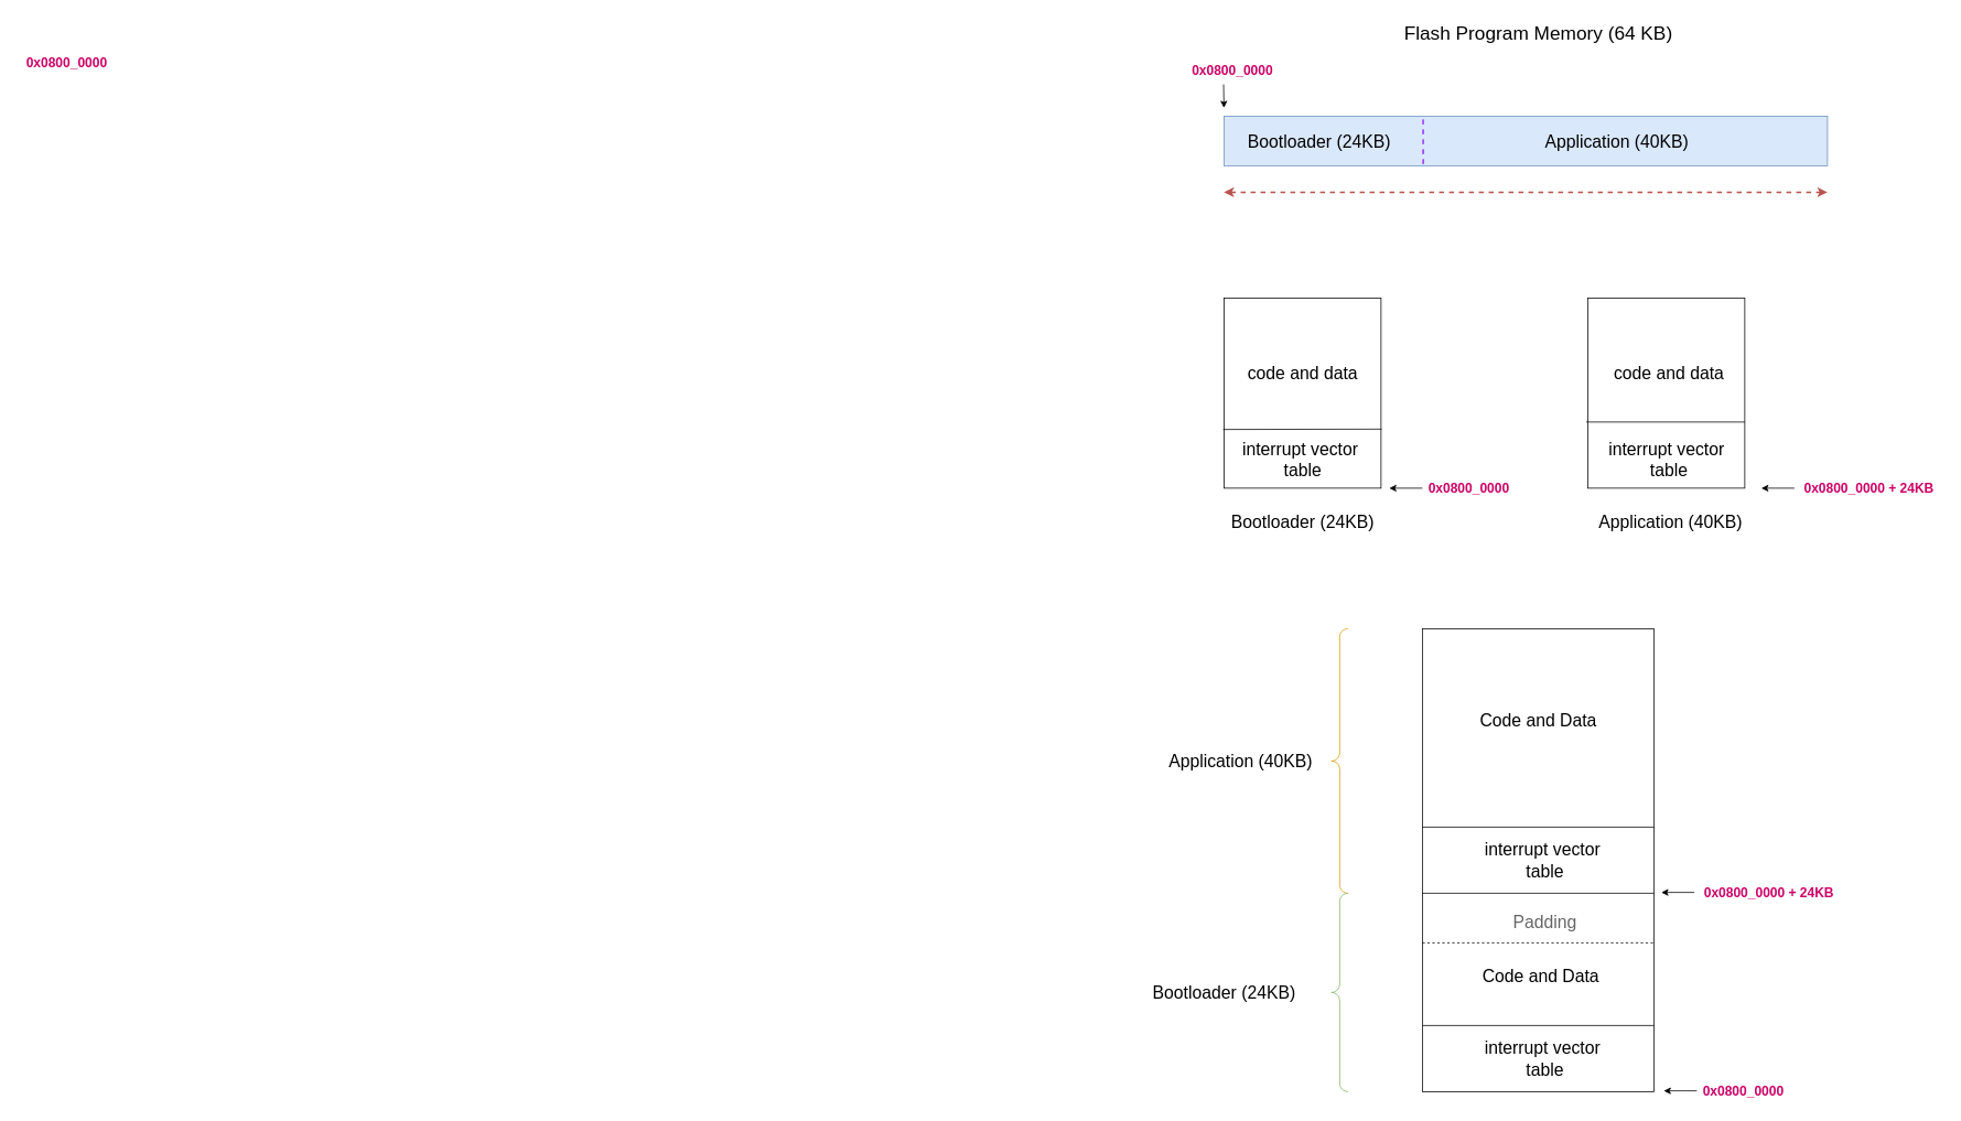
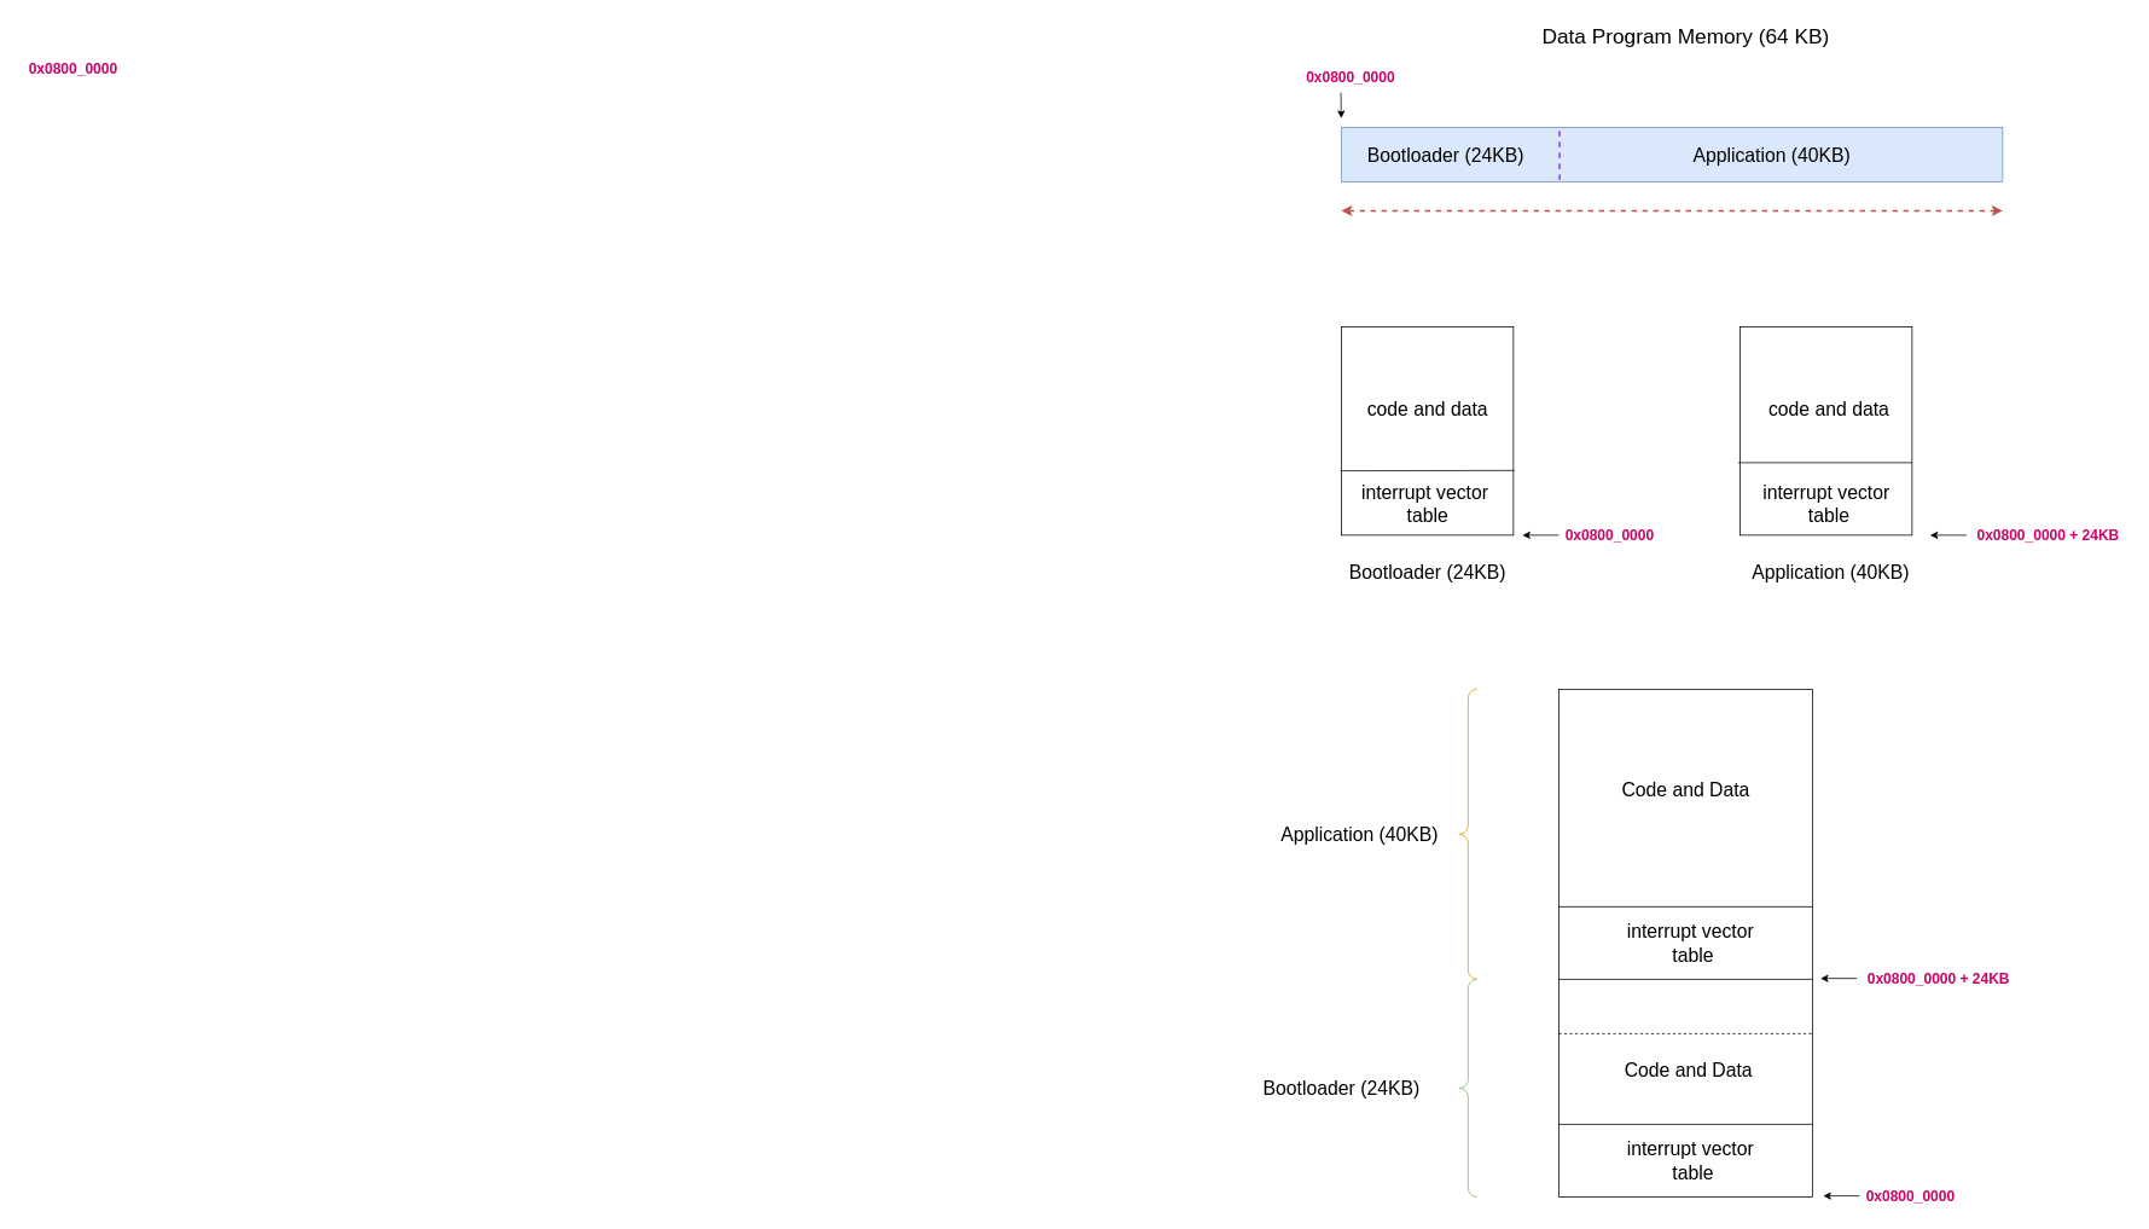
- <mxCell id="5" value="Flash Program Memory (64 KB)" style="text;html=1;align=center;verticalAlign=middle;resizable=0;points=[];autosize=1;strokeColor=none;fillColor=none;strokeWidth=2;fontSize=23;" vertex="1" parent="1"><mxGeometry x="1685" y="20" width="350" height="40" as="geometry" /></mxCell>
+ <mxCell id="5" value="Data Program Memory (64 KB)" style="text;html=1;align=center;verticalAlign=middle;resizable=0;points=[];autosize=1;strokeColor=none;fillColor=none;strokeWidth=2;fontSize=23;" vertex="1" parent="1"><mxGeometry x="1685" y="20" width="350" height="40" as="geometry" /></mxCell>
- <mxCell id="40" value="Padding" style="text;html=1;align=center;verticalAlign=middle;resizable=0;points=[];autosize=1;strokeColor=none;fillColor=none;strokeWidth=2;fontSize=21;rounded=0;textOpacity=60;" vertex="1" parent="31"><mxGeometry x="98" y="335" width="100" height="40" as="geometry" /></mxCell>
